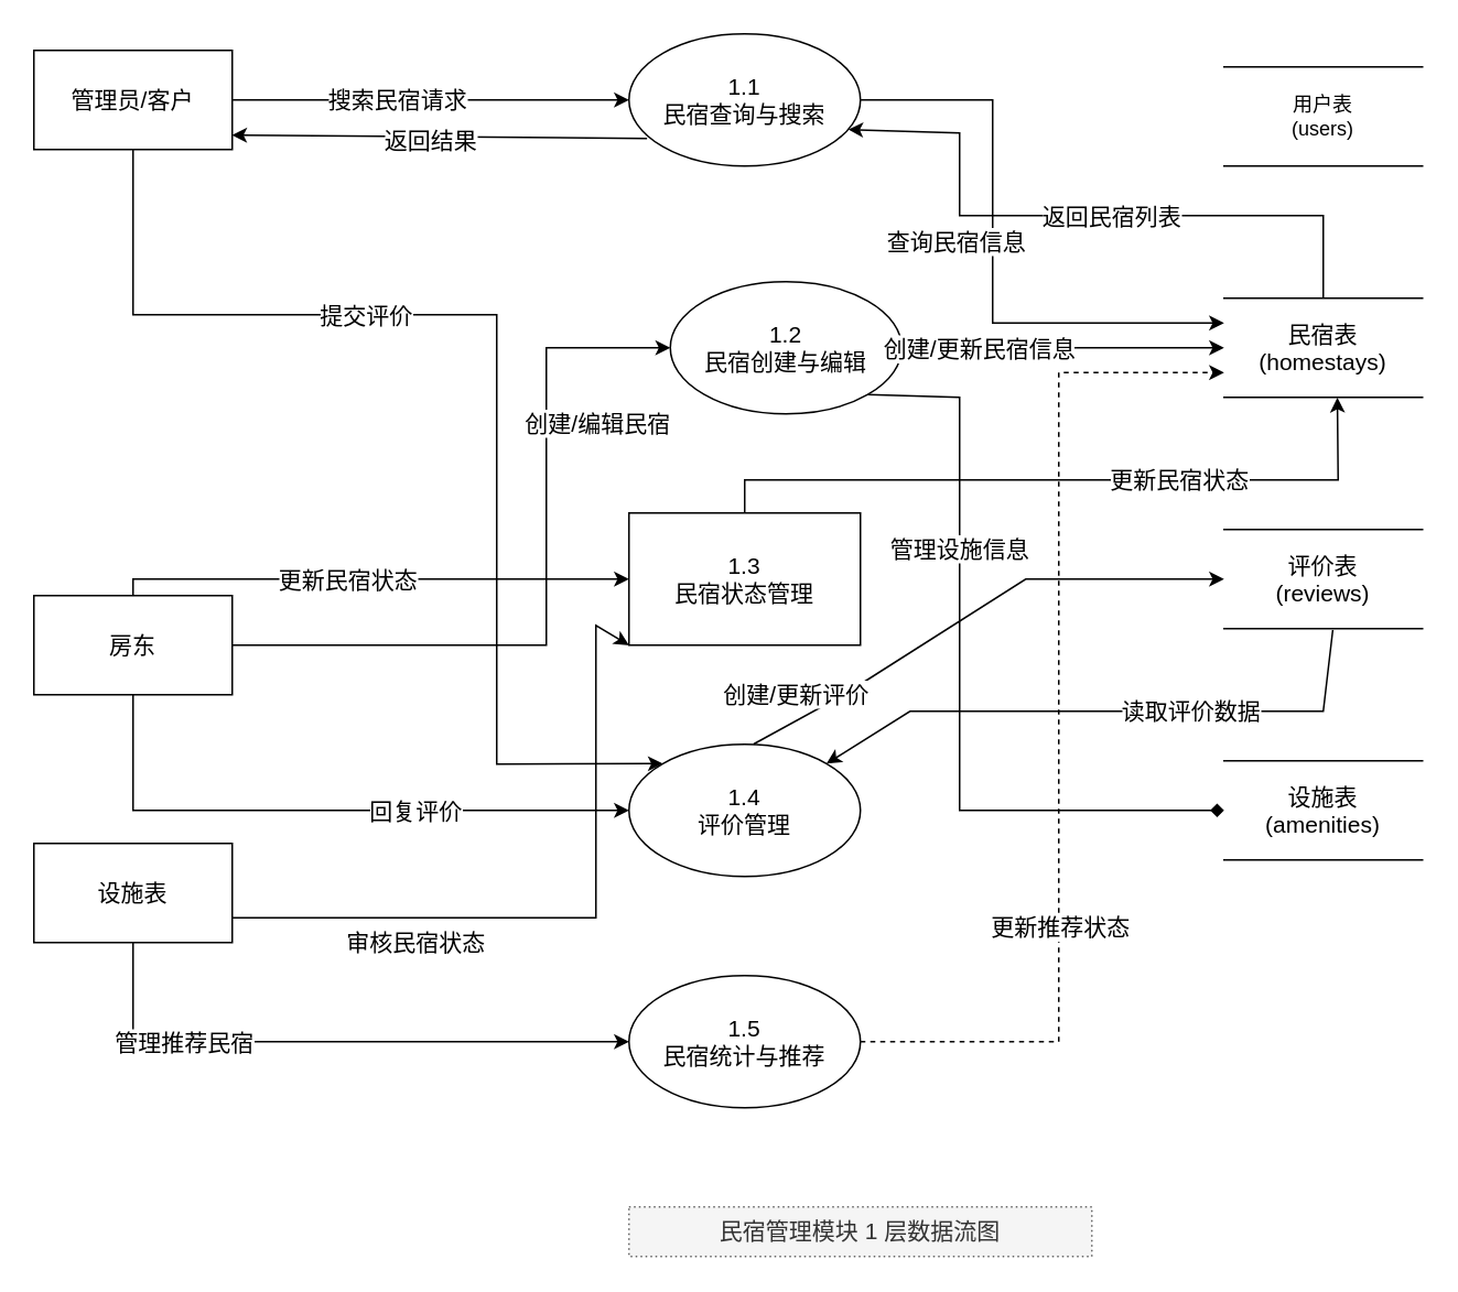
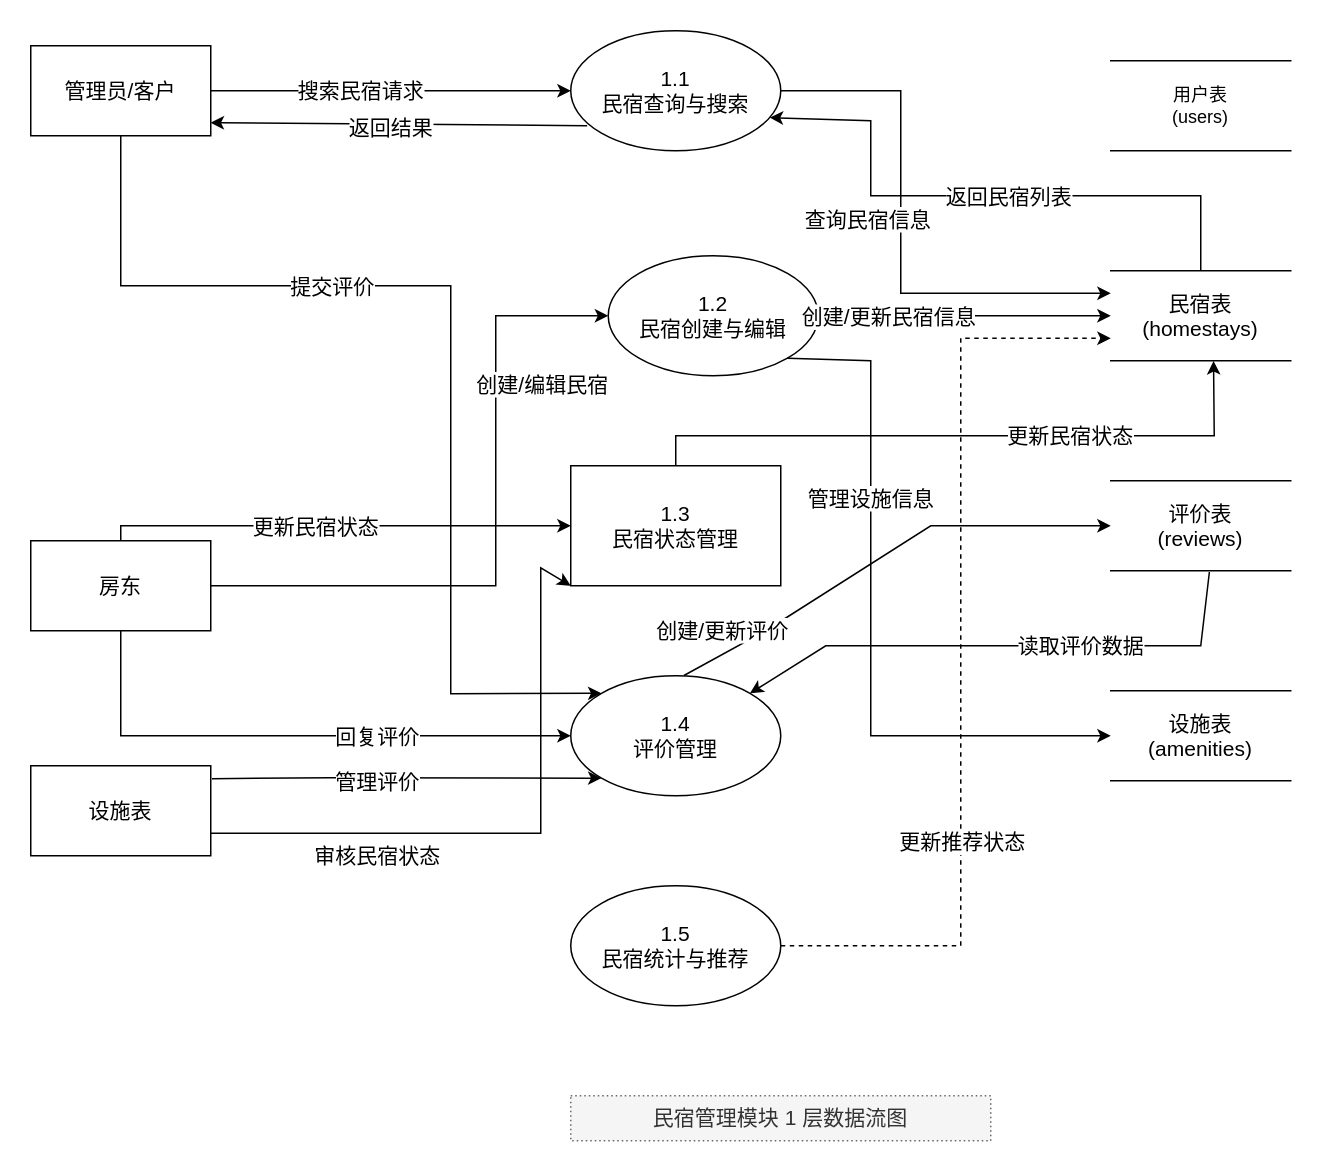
- <mxCell id="38" value="" style="endArrow=diamond;html=1;rounded=0;exitX=1;exitY=1;exitDx=0;exitDy=0;entryX=0;entryY=0.5;entryDx=0;entryDy=0;fontSize=14;" parent="1" source="6" target="12" edge="1"><mxGeometry width="50" height="50" relative="1" as="geometry"><mxPoint x="530" y="410" as="sourcePoint" /><mxPoint x="580" y="360" as="targetPoint" /><Array as="points"><mxPoint x="580" y="240" /><mxPoint x="580" y="490" /></Array></mxGeometry></mxCell>
+ <mxCell id="38" value="" style="endArrow=classic;html=1;rounded=0;exitX=1;exitY=1;exitDx=0;exitDy=0;entryX=0;entryY=0.5;entryDx=0;entryDy=0;fontSize=14;" parent="1" source="6" target="12" edge="1"><mxGeometry width="50" height="50" relative="1" as="geometry"><mxPoint x="530" y="410" as="sourcePoint" /><mxPoint x="580" y="360" as="targetPoint" /><Array as="points"><mxPoint x="580" y="240" /><mxPoint x="580" y="490" /></Array></mxGeometry></mxCell>
+ <mxCell id="44" value="" style="endArrow=classic;html=1;rounded=0;exitX=1.007;exitY=0.144;exitDx=0;exitDy=0;entryX=0;entryY=1;entryDx=0;entryDy=0;fontSize=14;exitPerimeter=0;" parent="1" source="4" target="8" edge="1"><mxGeometry width="50" height="50" relative="1" as="geometry"><mxPoint x="530" y="210" as="sourcePoint" /><mxPoint x="580" y="160" as="targetPoint" /><Array as="points"><mxPoint x="220" y="518" /></Array></mxGeometry></mxCell>
+ <mxCell id="45" value="管理评价" style="edgeLabel;html=1;align=center;verticalAlign=middle;resizable=0;points=[];fontSize=14;" parent="44" vertex="1" connectable="0"><mxGeometry x="0.5" y="-3" relative="1" as="geometry"><mxPoint x="-85" y="-1" as="offset" /></mxGeometry></mxCell>
- <mxCell id="32" value="" style="endArrow=classic;html=1;rounded=0;exitX=0.5;exitY=1;exitDx=0;exitDy=0;entryX=0;entryY=0.5;entryDx=0;entryDy=0;fontSize=14;" parent="1" source="4" target="9" edge="1"><mxGeometry width="50" height="50" relative="1" as="geometry"><mxPoint x="530" y="410" as="sourcePoint" /><mxPoint x="580" y="360" as="targetPoint" /><Array as="points"><mxPoint x="80" y="630" /><mxPoint x="310" y="630" /></Array></mxGeometry></mxCell>
- <mxCell id="33" value="管理推荐民宿" style="edgeLabel;html=1;align=center;verticalAlign=middle;resizable=0;points=[];fontSize=14;" parent="32" vertex="1" connectable="0"><mxGeometry x="-0.314" y="1" relative="1" as="geometry"><mxPoint x="-33" y="1" as="offset" /></mxGeometry></mxCell>
